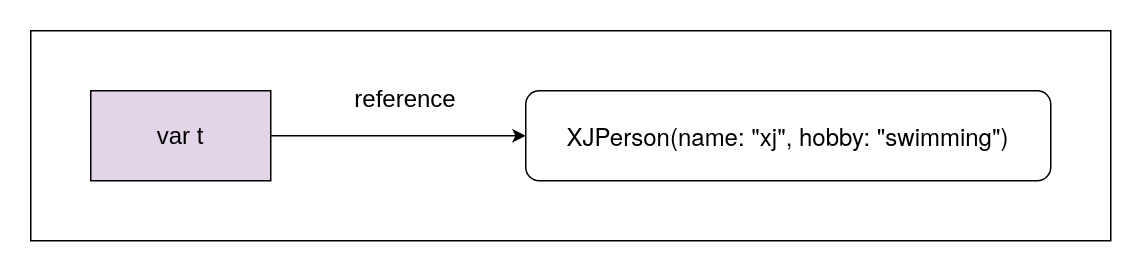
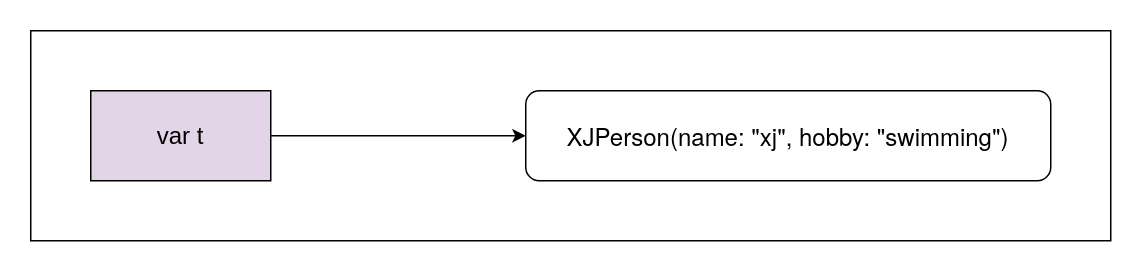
- <mxCell id="6" value="reference" style="text;html=1;strokeColor=none;fillColor=none;align=center;verticalAlign=middle;whiteSpace=wrap;rounded=0;fontSize=16;" vertex="1" parent="1"><mxGeometry x="230" y="50" width="80" height="30" as="geometry" /></mxCell>
